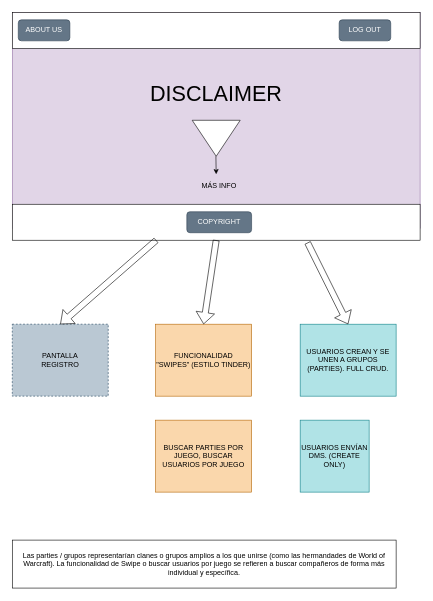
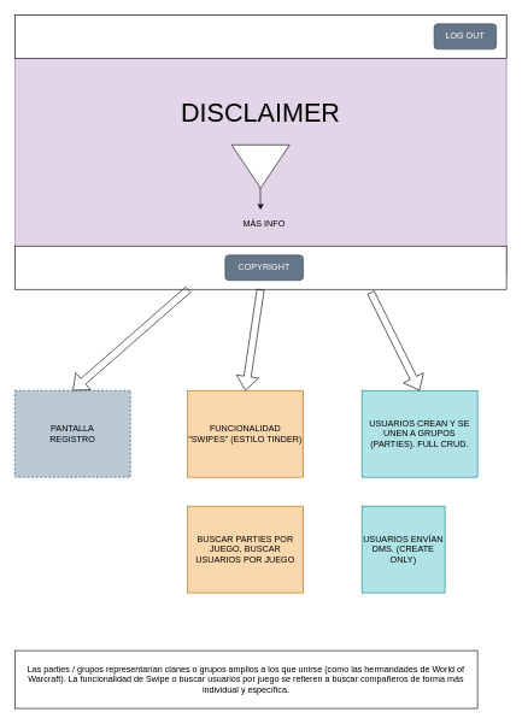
- <mxCell id="10" value="ABOUT US" style="rounded=1;whiteSpace=wrap;html=1;fillColor=#647687;strokeColor=#314354;fontColor=#ffffff;" vertex="1" parent="1"><mxGeometry x="30" y="32.5" width="86" height="35" as="geometry" /></mxCell>
- <mxCell id="5" value="LOG OUT" style="rounded=1;whiteSpace=wrap;html=1;fillColor=#647687;strokeColor=#314354;fontColor=#ffffff;" vertex="1" parent="1"><mxGeometry x="565" y="32.5" width="86" height="35" as="geometry" /></mxCell>
+ <mxCell id="5" value="LOG OUT" style="rounded=1;whiteSpace=wrap;html=1;fillColor=#647687;strokeColor=#314354;fontColor=#ffffff;" vertex="1" parent="1"><mxGeometry x="600" y="32.5" width="86" height="35" as="geometry" /></mxCell>
